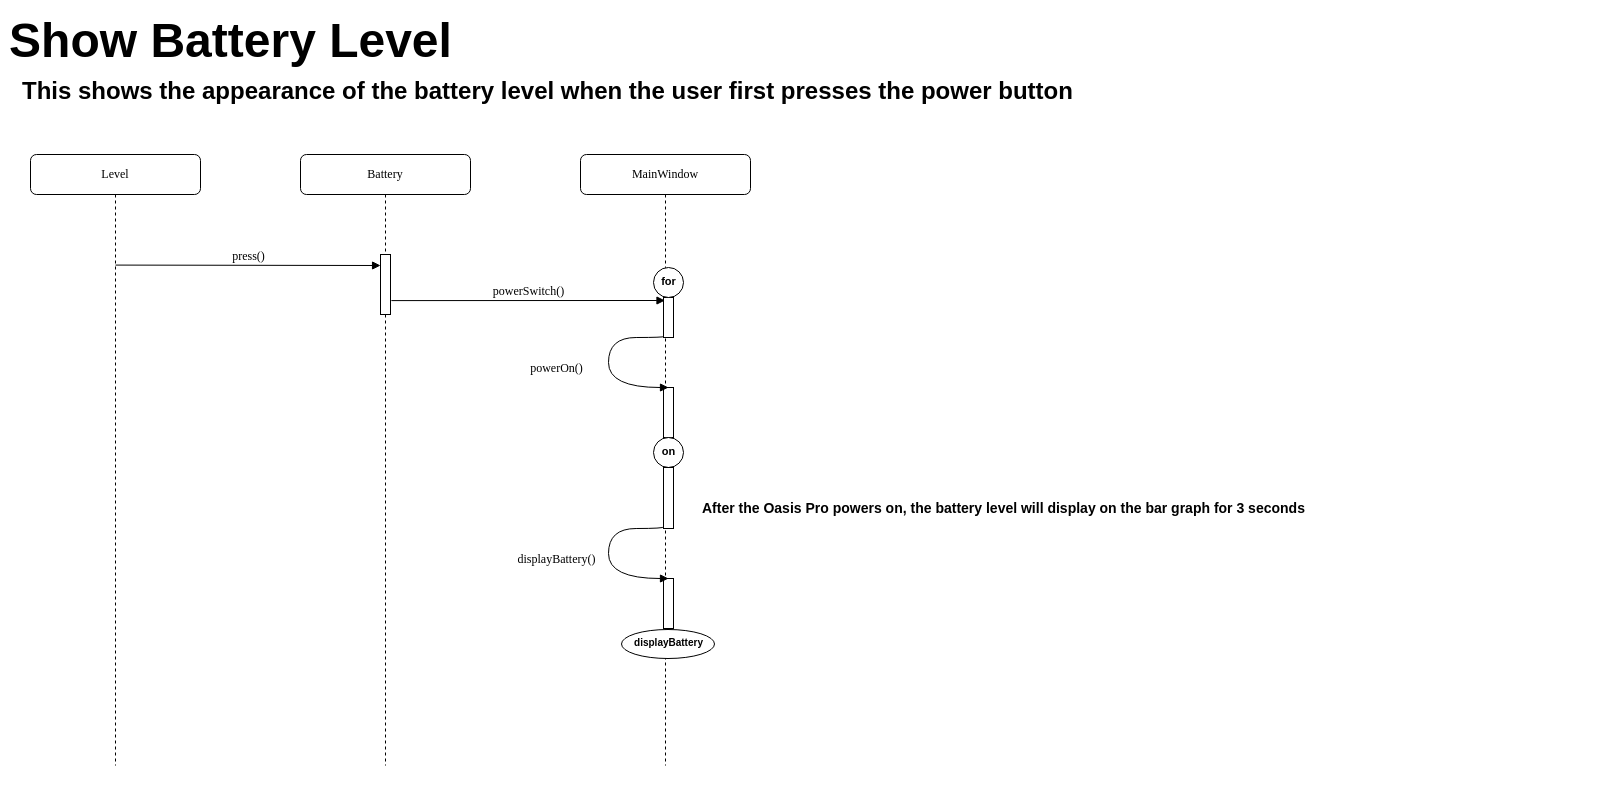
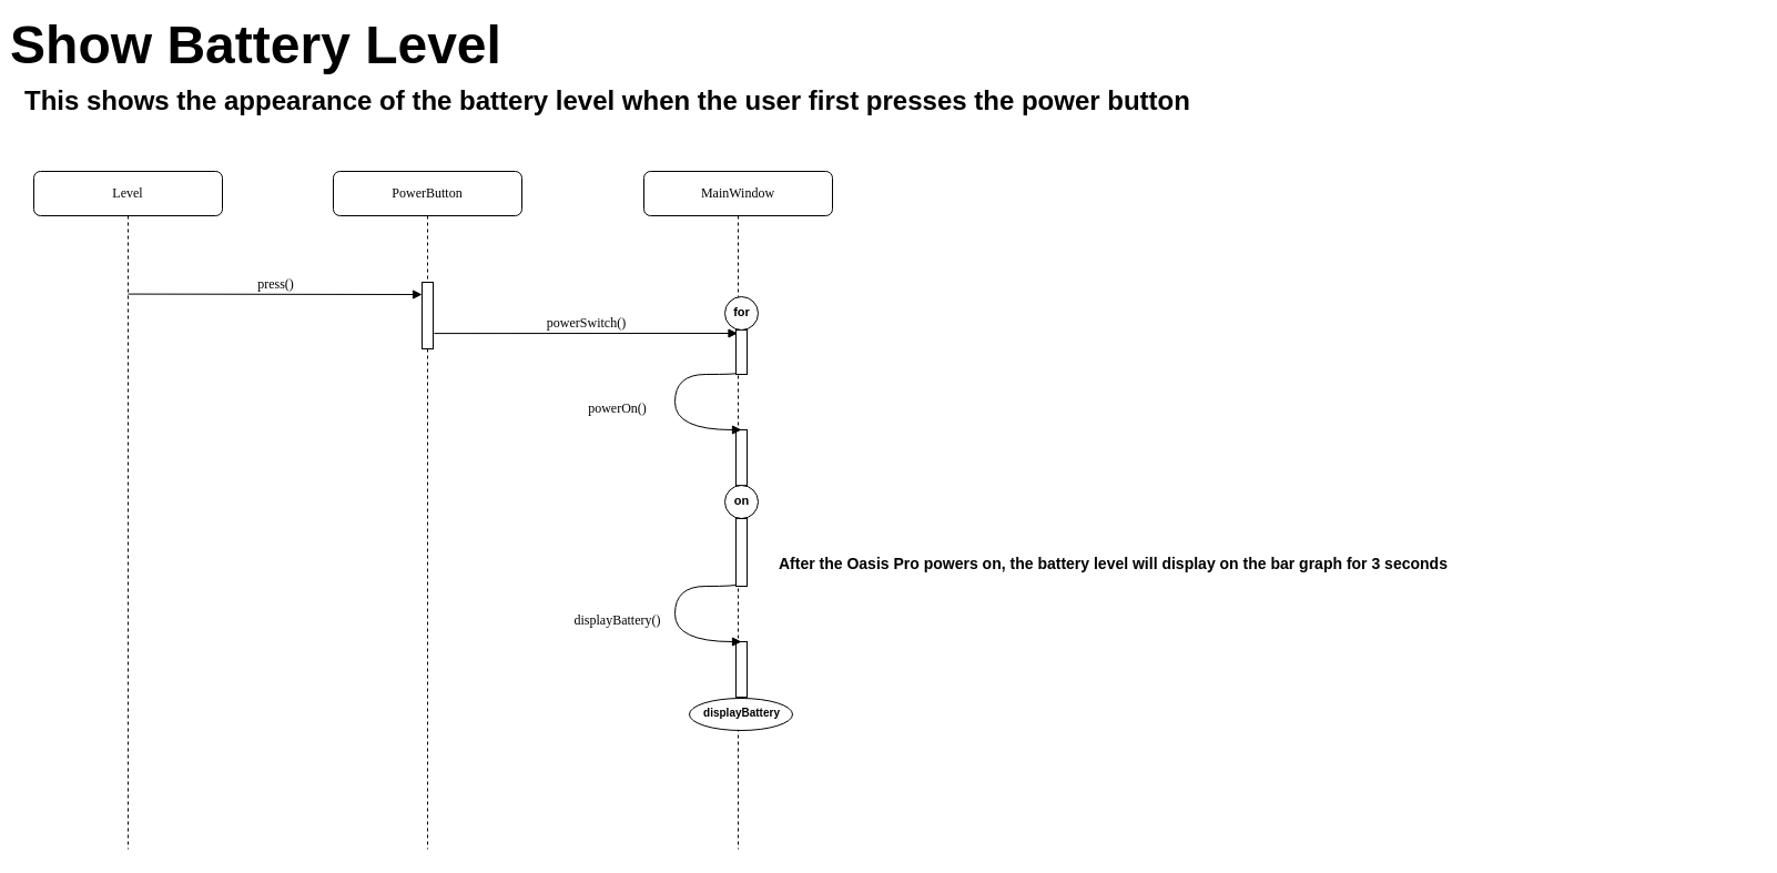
- <mxCell id="2" value="Battery" style="shape=umlLifeline;perimeter=lifelinePerimeter;whiteSpace=wrap;container=1;collapsible=0;recursiveResize=0;outlineConnect=0;rounded=1;shadow=0;comic=0;labelBackgroundColor=none;strokeWidth=1;fontFamily=Verdana;fontSize=12;align=center;html=1;" parent="1" vertex="1"><mxGeometry x="300" y="154" width="170" height="611" as="geometry" /></mxCell>
+ <mxCell id="2" value="PowerButton" style="shape=umlLifeline;perimeter=lifelinePerimeter;whiteSpace=wrap;container=1;collapsible=0;recursiveResize=0;outlineConnect=0;rounded=1;shadow=0;comic=0;labelBackgroundColor=none;strokeWidth=1;fontFamily=Verdana;fontSize=12;align=center;html=1;" parent="1" vertex="1"><mxGeometry x="300" y="154" width="170" height="611" as="geometry" /></mxCell>
